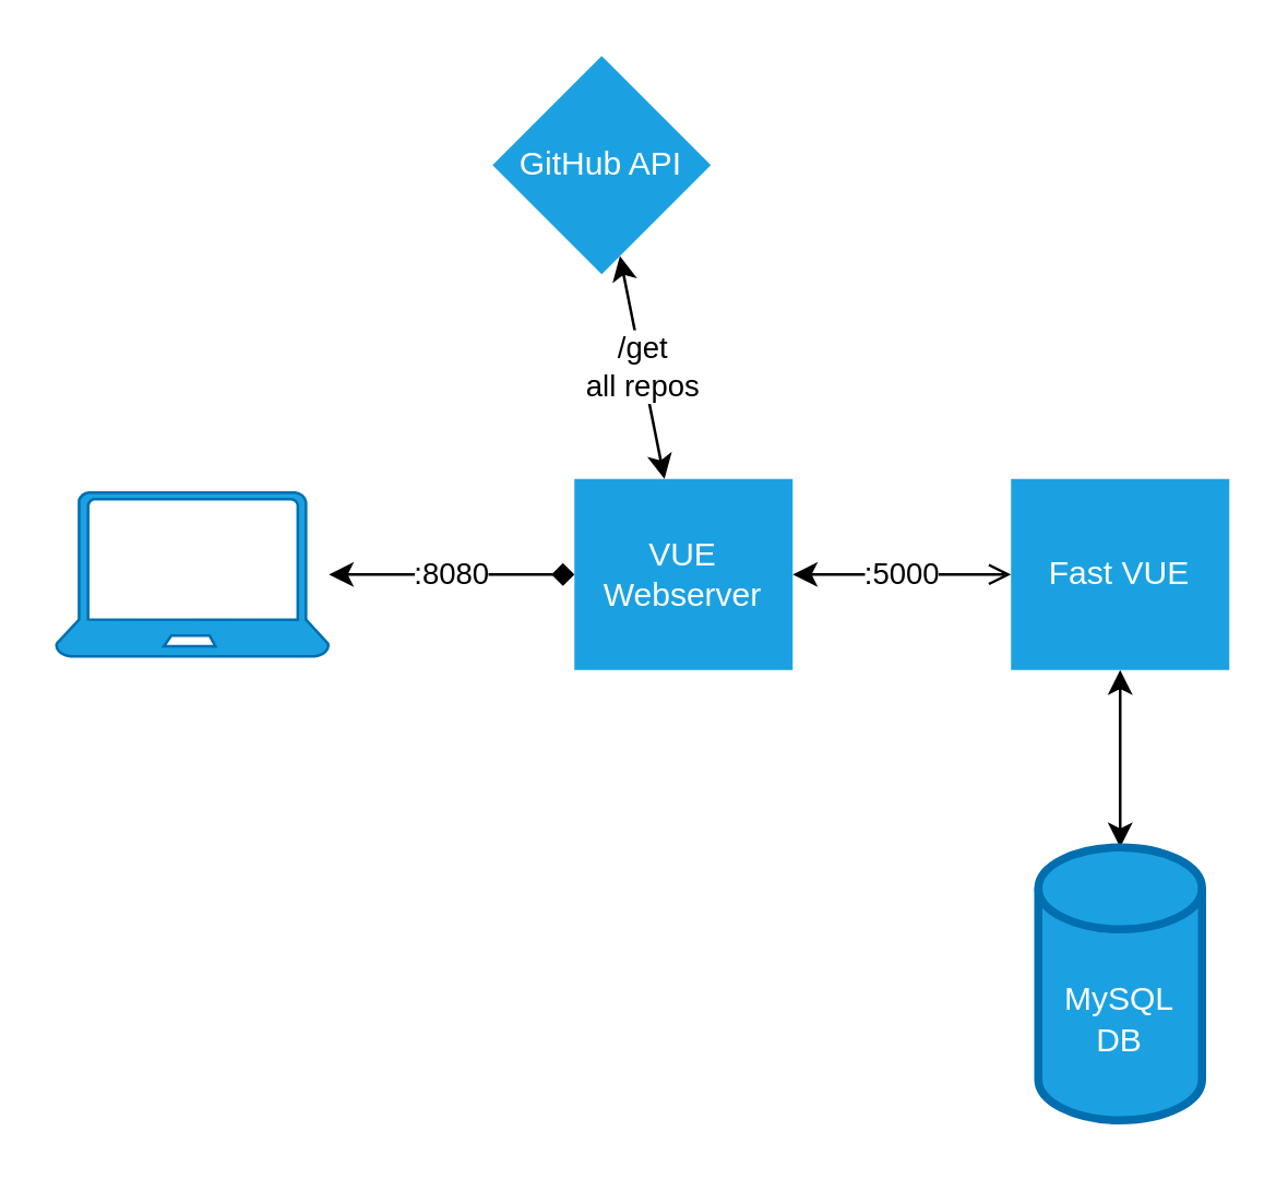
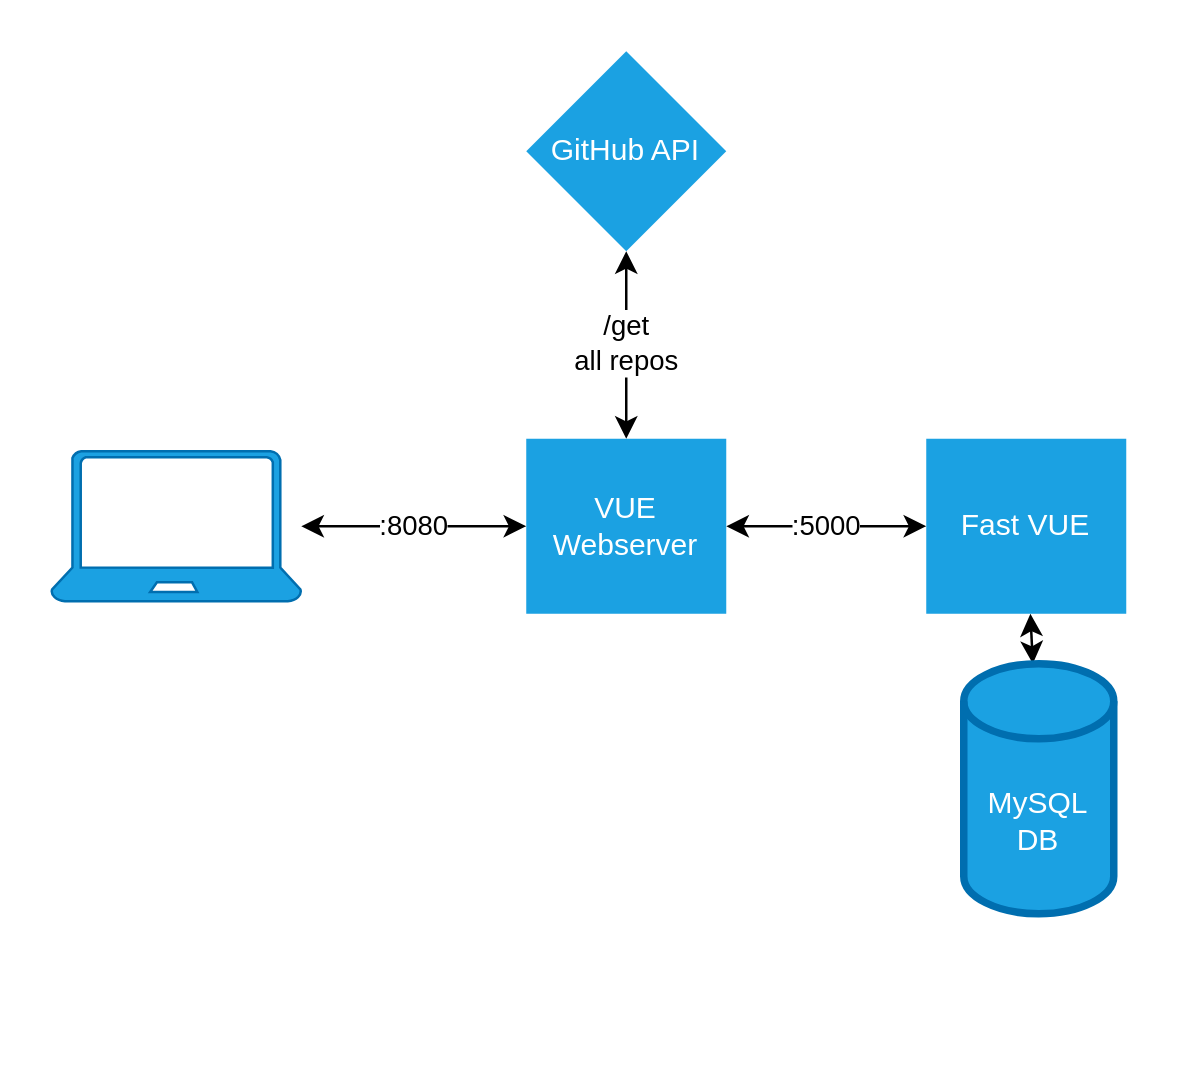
- <mxCell id="10" value="GitHub API" style="rhombus;whiteSpace=wrap;html=1;fillColor=#1ba1e2;strokeColor=none;fontColor=#ffffff;strokeWidth=3;" vertex="1" parent="1"><mxGeometry x="180" y="20" width="80" height="80" as="geometry" /></mxCell>
+ <mxCell id="10" value="GitHub API" style="rhombus;whiteSpace=wrap;html=1;fillColor=#1ba1e2;strokeColor=none;fontColor=#ffffff;strokeWidth=3;" vertex="1" parent="1"><mxGeometry x="210" y="20" width="80" height="80" as="geometry" /></mxCell>
- <mxCell id="2" value=":8080" style="edgeStyle=none;html=1;startArrow=classic;startFill=1;endArrow=diamond;" edge="1" parent="1" source="3" target="6"><mxGeometry relative="1" as="geometry" /></mxCell>
+ <mxCell id="2" value=":8080" style="edgeStyle=none;html=1;startArrow=classic;startFill=1;" edge="1" parent="1" source="3" target="6"><mxGeometry relative="1" as="geometry" /></mxCell>
- <mxCell id="4" value=":5000" style="edgeStyle=none;html=1;startArrow=classic;startFill=1;endArrow=open;" edge="1" parent="1" source="6" target="9"><mxGeometry relative="1" as="geometry" /></mxCell>
+ <mxCell id="4" value=":5000" style="edgeStyle=none;html=1;startArrow=classic;startFill=1;" edge="1" parent="1" source="6" target="9"><mxGeometry relative="1" as="geometry" /></mxCell>
- <mxCell id="8" value="MySQL DB" style="shape=cylinder3;whiteSpace=wrap;html=1;boundedLbl=1;backgroundOutline=1;size=15;strokeColor=#006EAF;strokeWidth=3;fillColor=#1ba1e2;fontColor=#ffffff;" vertex="1" parent="1"><mxGeometry x="380" y="310" width="60" height="100" as="geometry" /></mxCell>
+ <mxCell id="8" value="MySQL DB" style="shape=cylinder3;whiteSpace=wrap;html=1;boundedLbl=1;backgroundOutline=1;size=15;strokeColor=#006EAF;strokeWidth=3;fillColor=#1ba1e2;fontColor=#ffffff;" vertex="1" parent="1"><mxGeometry x="385" y="265" width="60" height="100" as="geometry" /></mxCell>
